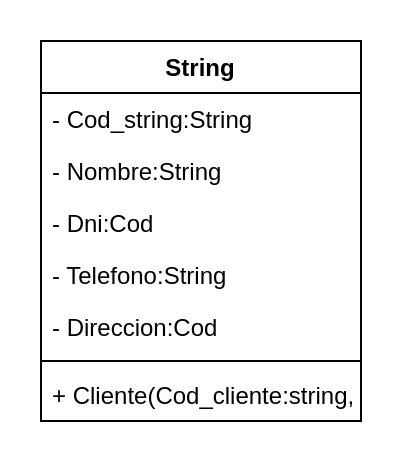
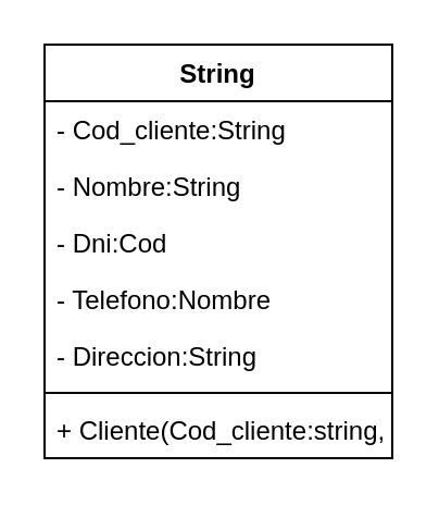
- <mxCell id="3" value="- Cod_string:String" style="text;strokeColor=none;fillColor=none;align=left;verticalAlign=top;spacingLeft=4;spacingRight=4;overflow=hidden;rotatable=0;points=[[0,0.5],[1,0.5]];portConstraint=eastwest;" vertex="1" parent="2"><mxGeometry y="26" width="160" height="26" as="geometry" /></mxCell>
+ <mxCell id="3" value="- Cod_cliente:String" style="text;strokeColor=none;fillColor=none;align=left;verticalAlign=top;spacingLeft=4;spacingRight=4;overflow=hidden;rotatable=0;points=[[0,0.5],[1,0.5]];portConstraint=eastwest;" vertex="1" parent="2"><mxGeometry y="26" width="160" height="26" as="geometry" /></mxCell>
- <mxCell id="6" value="- Telefono:String" style="text;strokeColor=none;fillColor=none;align=left;verticalAlign=top;spacingLeft=4;spacingRight=4;overflow=hidden;rotatable=0;points=[[0,0.5],[1,0.5]];portConstraint=eastwest;" vertex="1" parent="2"><mxGeometry y="104" width="160" height="26" as="geometry" /></mxCell>
+ <mxCell id="6" value="- Telefono:Nombre" style="text;strokeColor=none;fillColor=none;align=left;verticalAlign=top;spacingLeft=4;spacingRight=4;overflow=hidden;rotatable=0;points=[[0,0.5],[1,0.5]];portConstraint=eastwest;" vertex="1" parent="2"><mxGeometry y="104" width="160" height="26" as="geometry" /></mxCell>
- <mxCell id="7" value="- Direccion:Cod" style="text;strokeColor=none;fillColor=none;align=left;verticalAlign=top;spacingLeft=4;spacingRight=4;overflow=hidden;rotatable=0;points=[[0,0.5],[1,0.5]];portConstraint=eastwest;" vertex="1" parent="2"><mxGeometry y="130" width="160" height="26" as="geometry" /></mxCell>
+ <mxCell id="7" value="- Direccion:String" style="text;strokeColor=none;fillColor=none;align=left;verticalAlign=top;spacingLeft=4;spacingRight=4;overflow=hidden;rotatable=0;points=[[0,0.5],[1,0.5]];portConstraint=eastwest;" vertex="1" parent="2"><mxGeometry y="130" width="160" height="26" as="geometry" /></mxCell>
